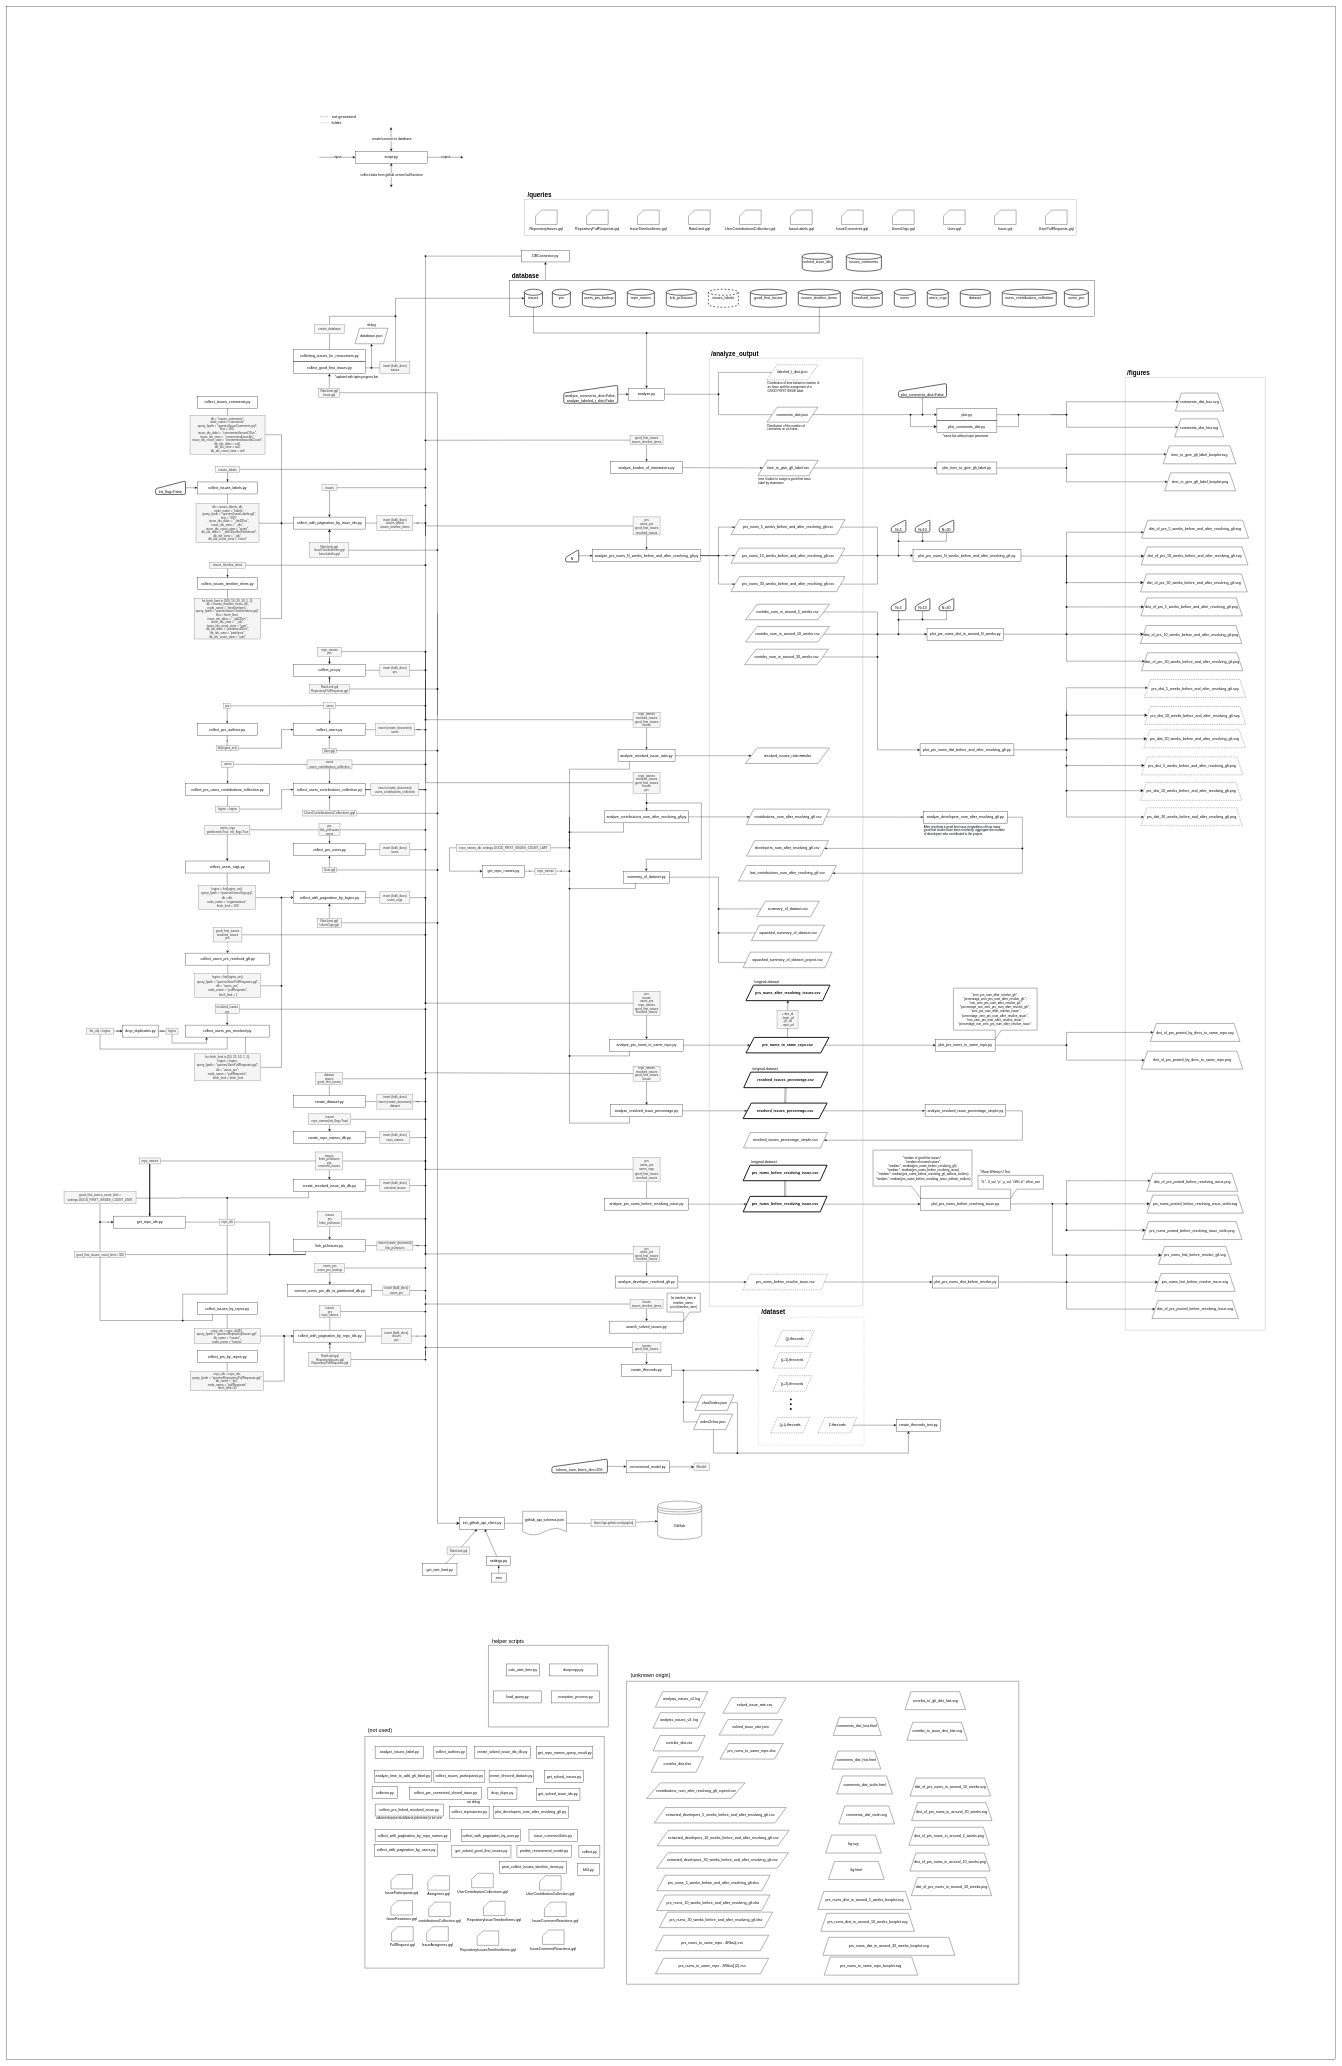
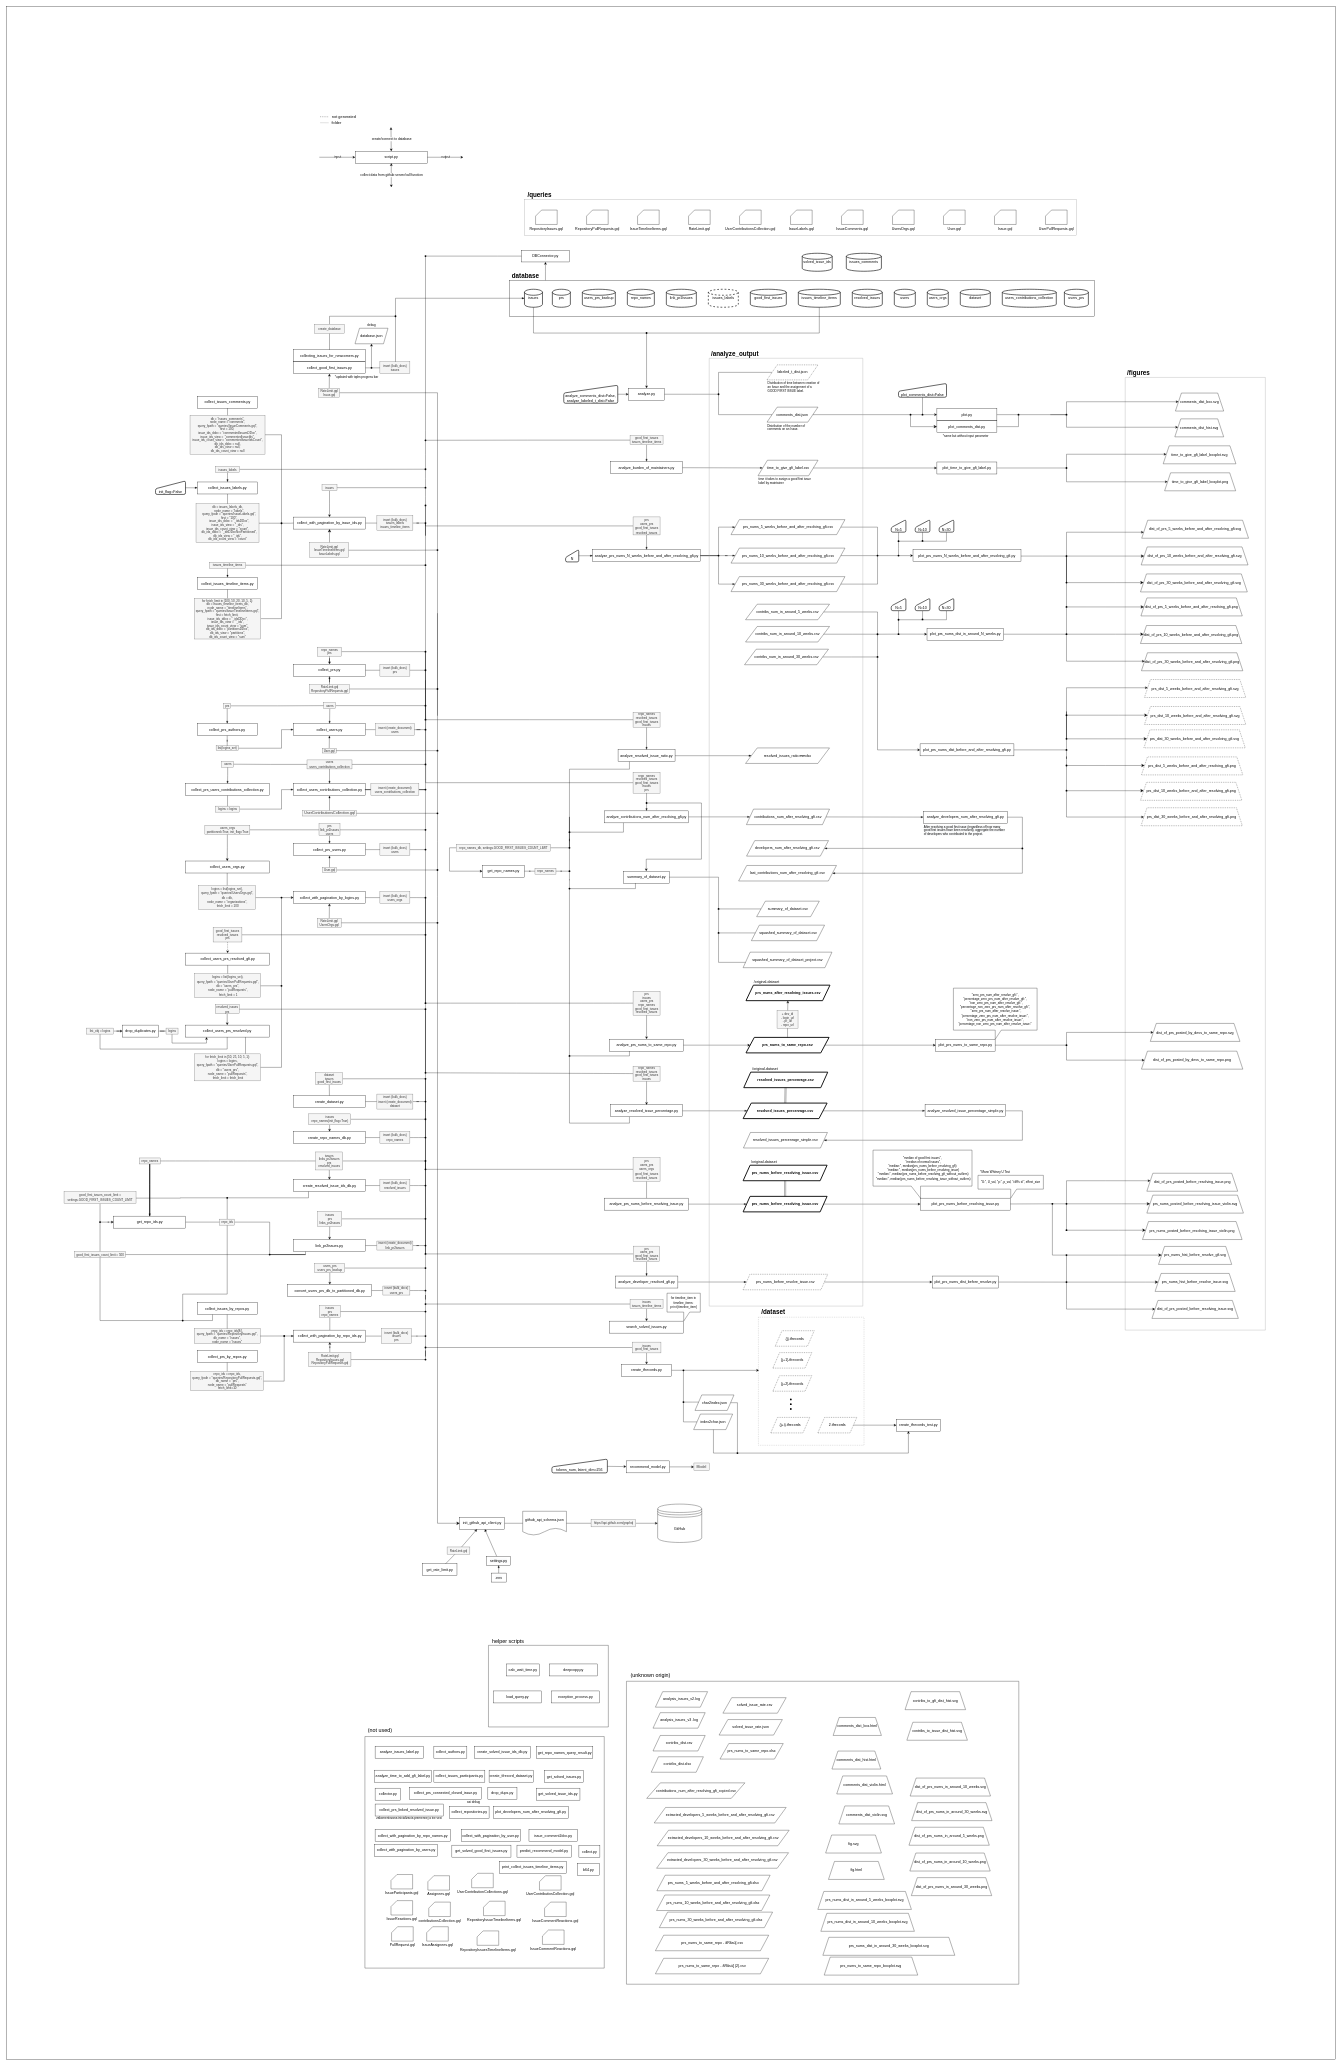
- <mxCell id="228" value="GitHub" style="shape=datastore;whiteSpace=wrap;html=1;fillColor=none;" parent="1" vertex="1"><mxGeometry x="2192" y="5003" width="147" height="128" as="geometry" /></mxCell>
+ <mxCell id="228" value="GitHub" style="shape=datastore;whiteSpace=wrap;html=1;fillColor=none;" parent="1" vertex="1"><mxGeometry x="2192" y="5013" width="147" height="128" as="geometry" /></mxCell>
- <mxCell id="312" value="&lt;span style=&quot;text-align: left&quot;&gt;collector.py&lt;/span&gt;" style="text;whiteSpace=wrap;html=1;shadow=0;strokeColor=default;fillColor=none;rounded=0;align=center;verticalAlign=middle;" parent="309" vertex="1"><mxGeometry x="24" y="167" width="85.5" height="40" as="geometry" /></mxCell>
+ <mxCell id="312" value="&lt;span style=&quot;text-align: left&quot;&gt;collector.py&lt;/span&gt;" style="text;whiteSpace=wrap;html=1;shadow=0;strokeColor=default;fillColor=none;rounded=0;align=center;verticalAlign=middle;" parent="309" vertex="1"><mxGeometry x="34" y="172" width="85.5" height="40" as="geometry" /></mxCell>
